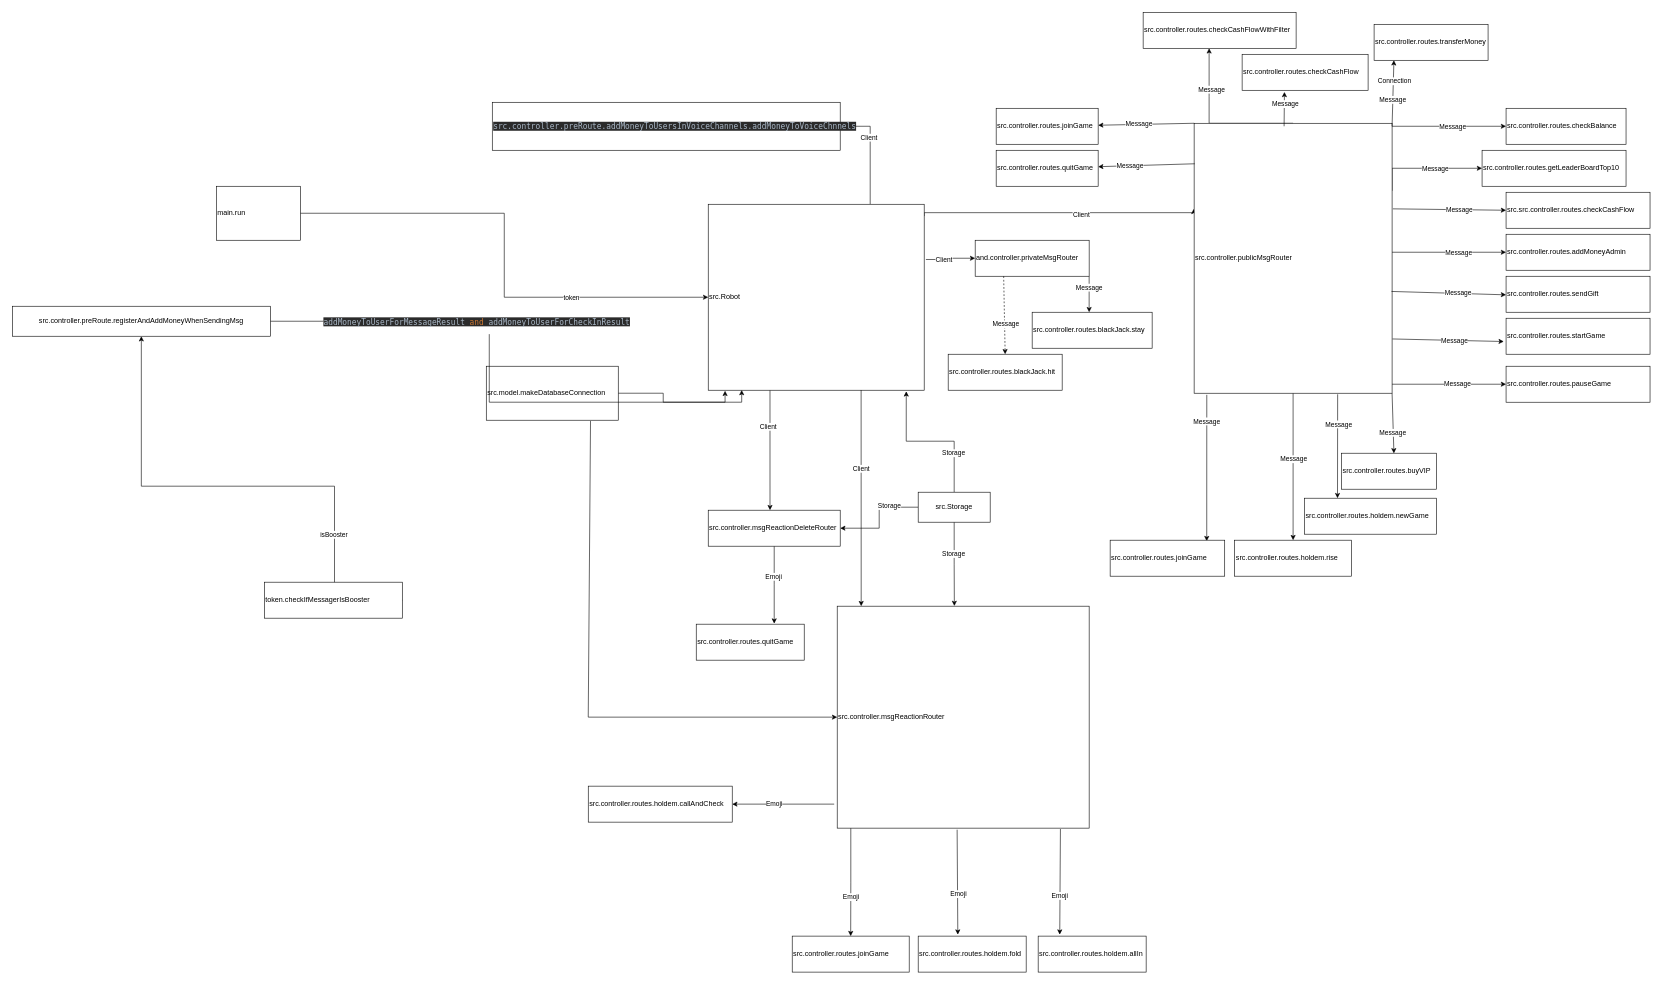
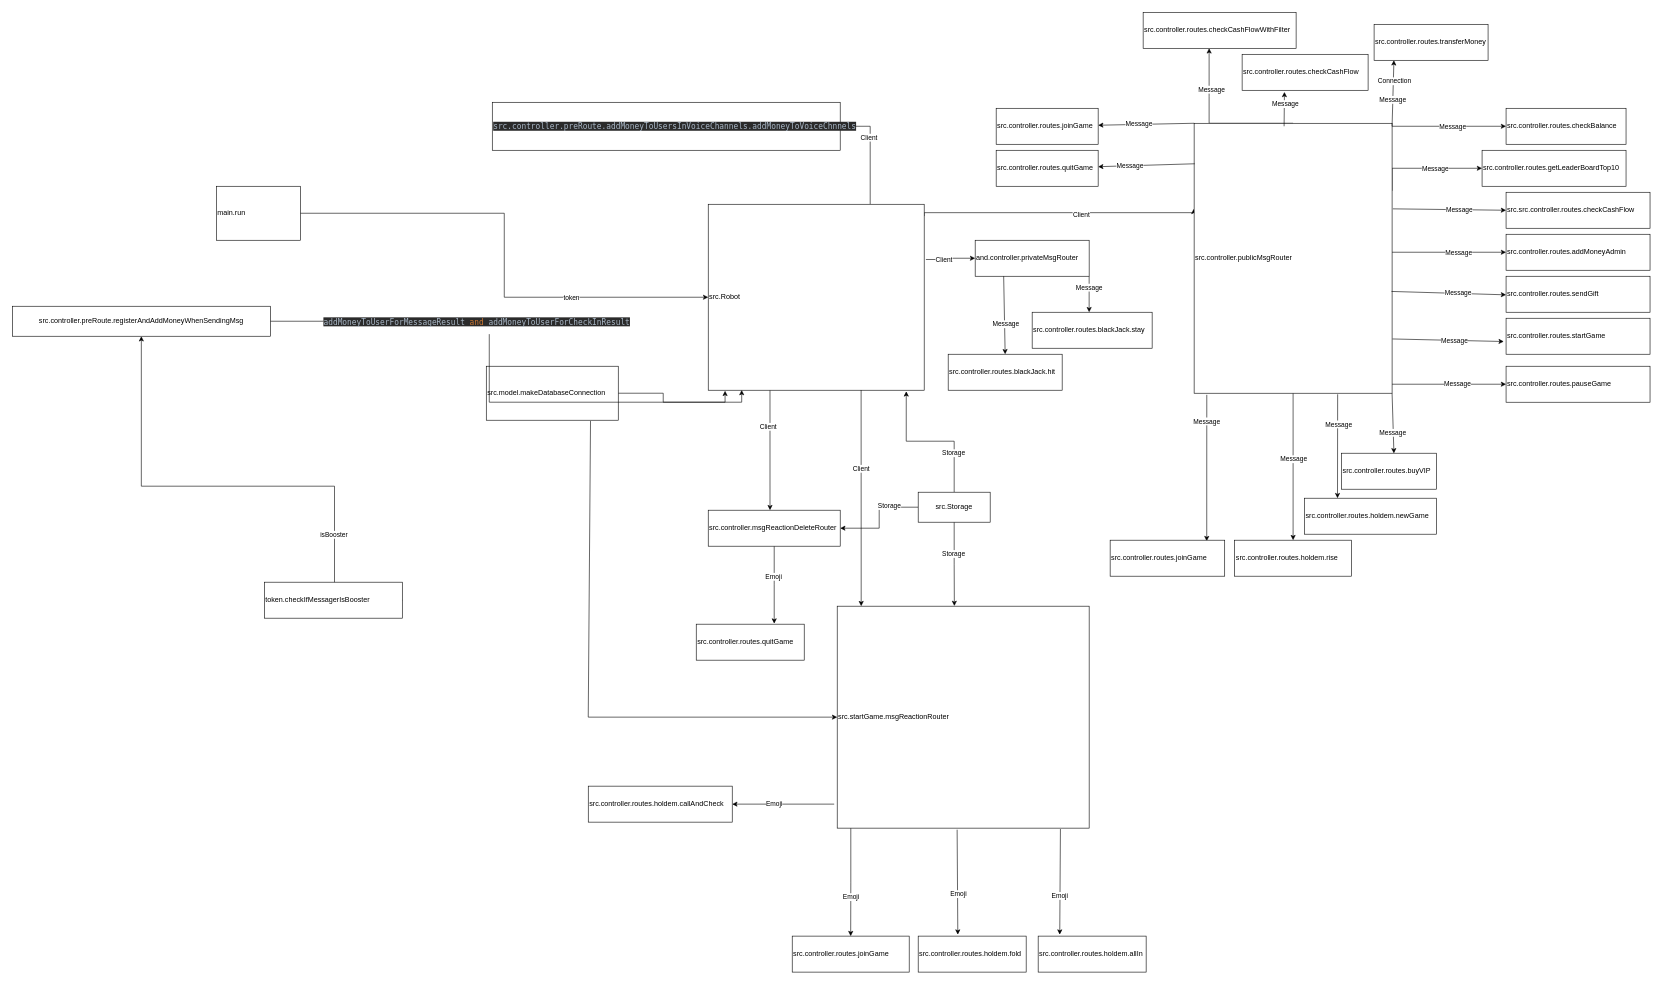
- <mxCell id="90" value="" style="endArrow=classic;html=1;rounded=0;fontColor=#000000;entryX=0.5;entryY=0;entryDx=0;entryDy=0;exitX=0.25;exitY=1;exitDx=0;exitDy=0;dashed=1;" parent="1" source="35" target="89" edge="1"><mxGeometry width="50" height="50" relative="1" as="geometry"><mxPoint x="1520" y="440" as="sourcePoint" /><mxPoint x="1570" y="390" as="targetPoint" /></mxGeometry></mxCell>
+ <mxCell id="90" value="" style="endArrow=classic;html=1;rounded=0;fontColor=#000000;entryX=0.5;entryY=0;entryDx=0;entryDy=0;exitX=0.25;exitY=1;exitDx=0;exitDy=0;" parent="1" source="35" target="89" edge="1"><mxGeometry width="50" height="50" relative="1" as="geometry"><mxPoint x="1520" y="440" as="sourcePoint" /><mxPoint x="1570" y="390" as="targetPoint" /></mxGeometry></mxCell>
- <mxCell id="38" value="src.controller.msgReactionRouter" style="rounded=0;whiteSpace=wrap;html=1;fontColor=#000000;align=left;" parent="1" vertex="1"><mxGeometry x="1395" y="1010" width="420" height="370" as="geometry" /></mxCell>
+ <mxCell id="38" value="src.startGame.msgReactionRouter" style="rounded=0;whiteSpace=wrap;html=1;fontColor=#000000;align=left;" parent="1" vertex="1"><mxGeometry x="1395" y="1010" width="420" height="370" as="geometry" /></mxCell>
